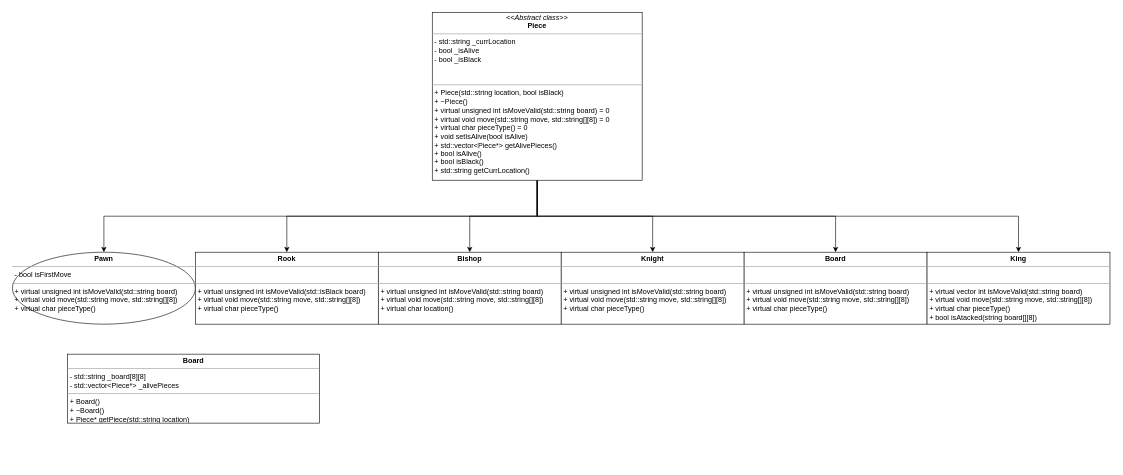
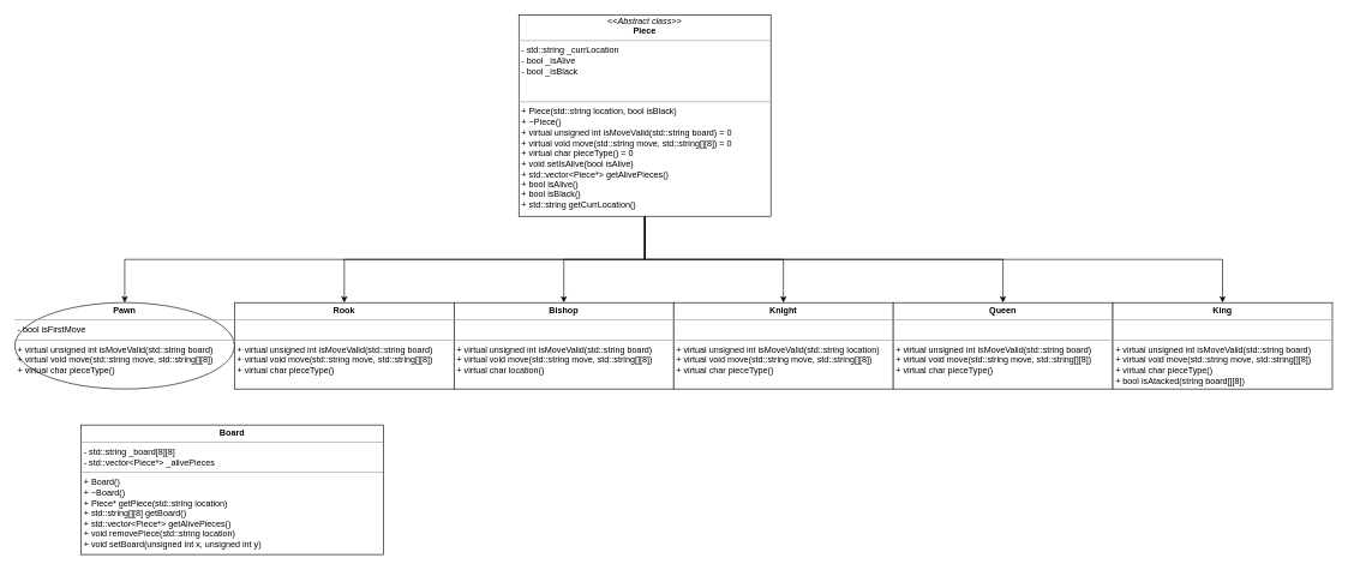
- <mxCell id="11" value="&lt;p style=&quot;margin: 0px ; margin-top: 4px ; text-align: center&quot;&gt;&lt;b&gt;Rook&lt;/b&gt;&lt;/p&gt;&lt;hr size=&quot;1&quot;&gt;&lt;p style=&quot;margin: 0px ; margin-left: 4px&quot;&gt;&lt;br&gt;&lt;/p&gt;&lt;hr size=&quot;1&quot;&gt;&lt;p style=&quot;margin: 0px 0px 0px 4px&quot;&gt;+ virtual unsigned int isMoveValid(std::isBlack board)&lt;br&gt;+ virtual void move(std::string move, std::string[][8])&lt;/p&gt;&lt;p style=&quot;margin: 0px ; margin-left: 4px&quot;&gt;&lt;span&gt;+ virtual char pieceType()&lt;/span&gt;&amp;nbsp;&lt;/p&gt;" style="verticalAlign=top;align=left;overflow=fill;fontSize=12;fontFamily=Helvetica;html=1;" vertex="1" parent="1"><mxGeometry x="325" y="420" width="305" height="120" as="geometry" /></mxCell>
+ <mxCell id="11" value="&lt;p style=&quot;margin: 0px ; margin-top: 4px ; text-align: center&quot;&gt;&lt;b&gt;Rook&lt;/b&gt;&lt;/p&gt;&lt;hr size=&quot;1&quot;&gt;&lt;p style=&quot;margin: 0px ; margin-left: 4px&quot;&gt;&lt;br&gt;&lt;/p&gt;&lt;hr size=&quot;1&quot;&gt;&lt;p style=&quot;margin: 0px 0px 0px 4px&quot;&gt;+ virtual unsigned int isMoveValid(std::string board)&lt;br&gt;+ virtual void move(std::string move, std::string[][8])&lt;/p&gt;&lt;p style=&quot;margin: 0px ; margin-left: 4px&quot;&gt;&lt;span&gt;+ virtual char pieceType()&lt;/span&gt;&amp;nbsp;&lt;/p&gt;" style="verticalAlign=top;align=left;overflow=fill;fontSize=12;fontFamily=Helvetica;html=1;" vertex="1" parent="1"><mxGeometry x="325" y="420" width="305" height="120" as="geometry" /></mxCell>
- <mxCell id="13" value="&lt;p style=&quot;margin: 0px ; margin-top: 4px ; text-align: center&quot;&gt;&lt;b&gt;Knight&lt;/b&gt;&lt;/p&gt;&lt;hr size=&quot;1&quot;&gt;&lt;p style=&quot;margin: 0px ; margin-left: 4px&quot;&gt;&lt;br&gt;&lt;/p&gt;&lt;hr size=&quot;1&quot;&gt;&lt;p style=&quot;margin: 0px 0px 0px 4px&quot;&gt;+ virtual unsigned int isMoveValid(std::string board)&lt;br&gt;+ virtual void move(std::string move, std::string[][8])&lt;/p&gt;&lt;p style=&quot;margin: 0px ; margin-left: 4px&quot;&gt;&lt;span&gt;+ virtual char pieceType()&lt;/span&gt;&amp;nbsp;&lt;/p&gt;&lt;p style=&quot;margin: 0px ; margin-left: 4px&quot;&gt;&lt;br&gt;&lt;/p&gt;" style="verticalAlign=top;align=left;overflow=fill;fontSize=12;fontFamily=Helvetica;html=1;" vertex="1" parent="1"><mxGeometry x="935" y="420" width="305" height="120" as="geometry" /></mxCell>
+ <mxCell id="13" value="&lt;p style=&quot;margin: 0px ; margin-top: 4px ; text-align: center&quot;&gt;&lt;b&gt;Knight&lt;/b&gt;&lt;/p&gt;&lt;hr size=&quot;1&quot;&gt;&lt;p style=&quot;margin: 0px ; margin-left: 4px&quot;&gt;&lt;br&gt;&lt;/p&gt;&lt;hr size=&quot;1&quot;&gt;&lt;p style=&quot;margin: 0px 0px 0px 4px&quot;&gt;+ virtual unsigned int isMoveValid(std::string location)&lt;br&gt;+ virtual void move(std::string move, std::string[][8])&lt;/p&gt;&lt;p style=&quot;margin: 0px ; margin-left: 4px&quot;&gt;&lt;span&gt;+ virtual char pieceType()&lt;/span&gt;&amp;nbsp;&lt;/p&gt;&lt;p style=&quot;margin: 0px ; margin-left: 4px&quot;&gt;&lt;br&gt;&lt;/p&gt;" style="verticalAlign=top;align=left;overflow=fill;fontSize=12;fontFamily=Helvetica;html=1;" vertex="1" parent="1"><mxGeometry x="935" y="420" width="305" height="120" as="geometry" /></mxCell>
- <mxCell id="14" value="&lt;p style=&quot;margin: 0px ; margin-top: 4px ; text-align: center&quot;&gt;&lt;b&gt;Board&lt;/b&gt;&lt;/p&gt;&lt;hr size=&quot;1&quot;&gt;&lt;p style=&quot;margin: 0px ; margin-left: 4px&quot;&gt;&lt;br&gt;&lt;/p&gt;&lt;hr size=&quot;1&quot;&gt;&lt;p style=&quot;margin: 0px 0px 0px 4px&quot;&gt;+ virtual unsigned int isMoveValid(std::string board)&lt;br&gt;+ virtual void move(std::string move, std::string[][8])&lt;/p&gt;&lt;p style=&quot;margin: 0px ; margin-left: 4px&quot;&gt;&lt;span&gt;+ virtual char pieceType()&lt;/span&gt;&amp;nbsp;&lt;/p&gt;" style="verticalAlign=top;align=left;overflow=fill;fontSize=12;fontFamily=Helvetica;html=1;" vertex="1" parent="1"><mxGeometry x="1240" y="420" width="305" height="120" as="geometry" /></mxCell>
+ <mxCell id="14" value="&lt;p style=&quot;margin: 0px ; margin-top: 4px ; text-align: center&quot;&gt;&lt;b&gt;Queen&lt;/b&gt;&lt;/p&gt;&lt;hr size=&quot;1&quot;&gt;&lt;p style=&quot;margin: 0px ; margin-left: 4px&quot;&gt;&lt;br&gt;&lt;/p&gt;&lt;hr size=&quot;1&quot;&gt;&lt;p style=&quot;margin: 0px 0px 0px 4px&quot;&gt;+ virtual unsigned int isMoveValid(std::string board)&lt;br&gt;+ virtual void move(std::string move, std::string[][8])&lt;/p&gt;&lt;p style=&quot;margin: 0px ; margin-left: 4px&quot;&gt;&lt;span&gt;+ virtual char pieceType()&lt;/span&gt;&amp;nbsp;&lt;/p&gt;" style="verticalAlign=top;align=left;overflow=fill;fontSize=12;fontFamily=Helvetica;html=1;" vertex="1" parent="1"><mxGeometry x="1240" y="420" width="305" height="120" as="geometry" /></mxCell>
- <mxCell id="15" value="&lt;p style=&quot;margin: 0px ; margin-top: 4px ; text-align: center&quot;&gt;&lt;b&gt;King&lt;/b&gt;&lt;/p&gt;&lt;hr size=&quot;1&quot;&gt;&lt;p style=&quot;margin: 0px ; margin-left: 4px&quot;&gt;&lt;br&gt;&lt;/p&gt;&lt;hr size=&quot;1&quot;&gt;&lt;p style=&quot;margin: 0px 0px 0px 4px&quot;&gt;+ virtual vector int isMoveValid(std::string board)&lt;br&gt;+ virtual void move(std::string move, std::string[][8])&lt;/p&gt;&lt;p style=&quot;margin: 0px ; margin-left: 4px&quot;&gt;&lt;span&gt;+ virtual char pieceType()&lt;/span&gt;&amp;nbsp;&lt;/p&gt;&lt;p style=&quot;margin: 0px ; margin-left: 4px&quot;&gt;+ bool isAtacked(string board[][8])&lt;br&gt;&lt;/p&gt;" style="verticalAlign=top;align=left;overflow=fill;fontSize=12;fontFamily=Helvetica;html=1;" vertex="1" parent="1"><mxGeometry x="1545" y="420" width="305" height="120" as="geometry" /></mxCell>
+ <mxCell id="15" value="&lt;p style=&quot;margin: 0px ; margin-top: 4px ; text-align: center&quot;&gt;&lt;b&gt;King&lt;/b&gt;&lt;/p&gt;&lt;hr size=&quot;1&quot;&gt;&lt;p style=&quot;margin: 0px ; margin-left: 4px&quot;&gt;&lt;br&gt;&lt;/p&gt;&lt;hr size=&quot;1&quot;&gt;&lt;p style=&quot;margin: 0px 0px 0px 4px&quot;&gt;+ virtual unsigned int isMoveValid(std::string board)&lt;br&gt;+ virtual void move(std::string move, std::string[][8])&lt;/p&gt;&lt;p style=&quot;margin: 0px ; margin-left: 4px&quot;&gt;&lt;span&gt;+ virtual char pieceType()&lt;/span&gt;&amp;nbsp;&lt;/p&gt;&lt;p style=&quot;margin: 0px ; margin-left: 4px&quot;&gt;+ bool isAtacked(string board[][8])&lt;br&gt;&lt;/p&gt;" style="verticalAlign=top;align=left;overflow=fill;fontSize=12;fontFamily=Helvetica;html=1;" vertex="1" parent="1"><mxGeometry x="1545" y="420" width="305" height="120" as="geometry" /></mxCell>
- <mxCell id="10" value="&lt;p style=&quot;margin: 0px ; margin-top: 4px ; text-align: center&quot;&gt;&lt;b&gt;Board&lt;/b&gt;&lt;/p&gt;&lt;hr size=&quot;1&quot;&gt;&lt;p style=&quot;margin: 0px ; margin-left: 4px&quot;&gt;- std::string _board[8][8]&lt;/p&gt;&lt;p style=&quot;margin: 0px ; margin-left: 4px&quot;&gt;- std::vector&amp;lt;Piece*&amp;gt; _alivePieces&lt;/p&gt;&lt;hr size=&quot;1&quot;&gt;&lt;p style=&quot;margin: 0px ; margin-left: 4px&quot;&gt;+ Board()&lt;/p&gt;&lt;p style=&quot;margin: 0px ; margin-left: 4px&quot;&gt;+ ~Board()&lt;/p&gt;&lt;p style=&quot;margin: 0px ; margin-left: 4px&quot;&gt;+ Piece* getPiece(std::string location)&lt;/p&gt;&lt;p style=&quot;margin: 0px ; margin-left: 4px&quot;&gt;+ std::string[][8] getBoard()&lt;/p&gt;&lt;p style=&quot;margin: 0px ; margin-left: 4px&quot;&gt;+ std::vector&amp;lt;Piece*&amp;gt; getAlivePieces()&lt;/p&gt;&lt;p style=&quot;margin: 0px ; margin-left: 4px&quot;&gt;+ void removePiece(std::string location)&lt;/p&gt;&lt;p style=&quot;margin: 0px ; margin-left: 4px&quot;&gt;+ void setBoard(unsigned int x, unsigned int y)&lt;/p&gt;&lt;p style=&quot;margin: 0px ; margin-left: 4px&quot;&gt;&lt;br&gt;&lt;/p&gt;&lt;p style=&quot;margin: 0px ; margin-left: 4px&quot;&gt;&lt;br&gt;&lt;/p&gt;&lt;p style=&quot;margin: 0px ; margin-left: 4px&quot;&gt;&lt;br&gt;&lt;/p&gt;" style="verticalAlign=top;align=left;overflow=fill;fontSize=12;fontFamily=Helvetica;html=1;" parent="1" vertex="1"><mxGeometry x="112" y="590" width="420" height="115" as="geometry" /></mxCell>
+ <mxCell id="10" value="&lt;p style=&quot;margin: 0px ; margin-top: 4px ; text-align: center&quot;&gt;&lt;b&gt;Board&lt;/b&gt;&lt;/p&gt;&lt;hr size=&quot;1&quot;&gt;&lt;p style=&quot;margin: 0px ; margin-left: 4px&quot;&gt;- std::string _board[8][8]&lt;/p&gt;&lt;p style=&quot;margin: 0px ; margin-left: 4px&quot;&gt;- std::vector&amp;lt;Piece*&amp;gt; _alivePieces&lt;/p&gt;&lt;hr size=&quot;1&quot;&gt;&lt;p style=&quot;margin: 0px ; margin-left: 4px&quot;&gt;+ Board()&lt;/p&gt;&lt;p style=&quot;margin: 0px ; margin-left: 4px&quot;&gt;+ ~Board()&lt;/p&gt;&lt;p style=&quot;margin: 0px ; margin-left: 4px&quot;&gt;+ Piece* getPiece(std::string location)&lt;/p&gt;&lt;p style=&quot;margin: 0px ; margin-left: 4px&quot;&gt;+ std::string[][8] getBoard()&lt;/p&gt;&lt;p style=&quot;margin: 0px ; margin-left: 4px&quot;&gt;+ std::vector&amp;lt;Piece*&amp;gt; getAlivePieces()&lt;/p&gt;&lt;p style=&quot;margin: 0px ; margin-left: 4px&quot;&gt;+ void removePiece(std::string location)&lt;/p&gt;&lt;p style=&quot;margin: 0px ; margin-left: 4px&quot;&gt;+ void setBoard(unsigned int x, unsigned int y)&lt;/p&gt;&lt;p style=&quot;margin: 0px ; margin-left: 4px&quot;&gt;&lt;br&gt;&lt;/p&gt;&lt;p style=&quot;margin: 0px ; margin-left: 4px&quot;&gt;&lt;br&gt;&lt;/p&gt;&lt;p style=&quot;margin: 0px ; margin-left: 4px&quot;&gt;&lt;br&gt;&lt;/p&gt;" style="verticalAlign=top;align=left;overflow=fill;fontSize=12;fontFamily=Helvetica;html=1;" parent="1" vertex="1"><mxGeometry x="112" y="590" width="420" height="180" as="geometry" /></mxCell>
